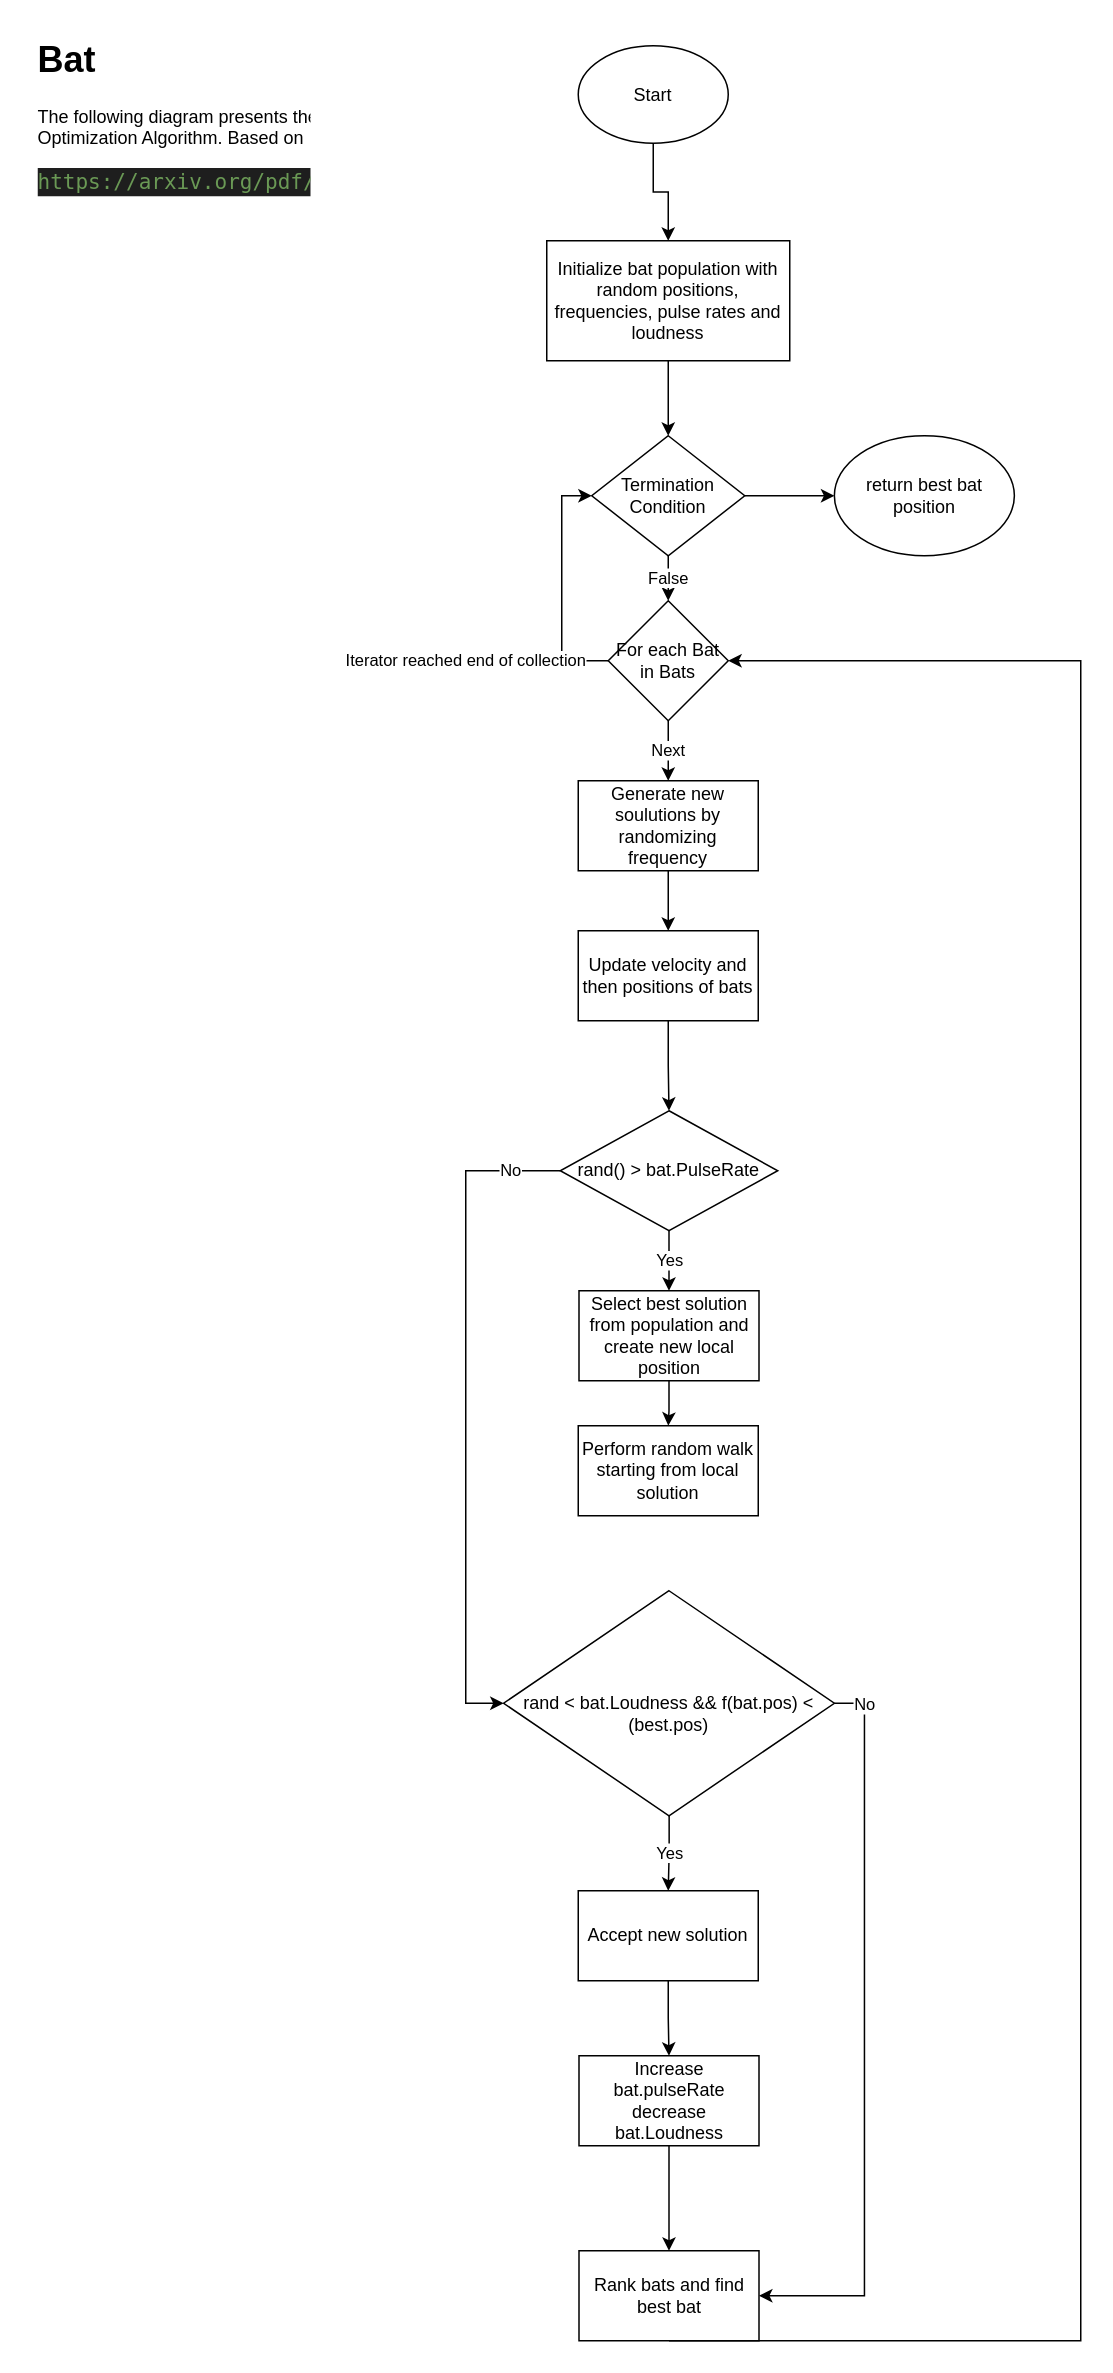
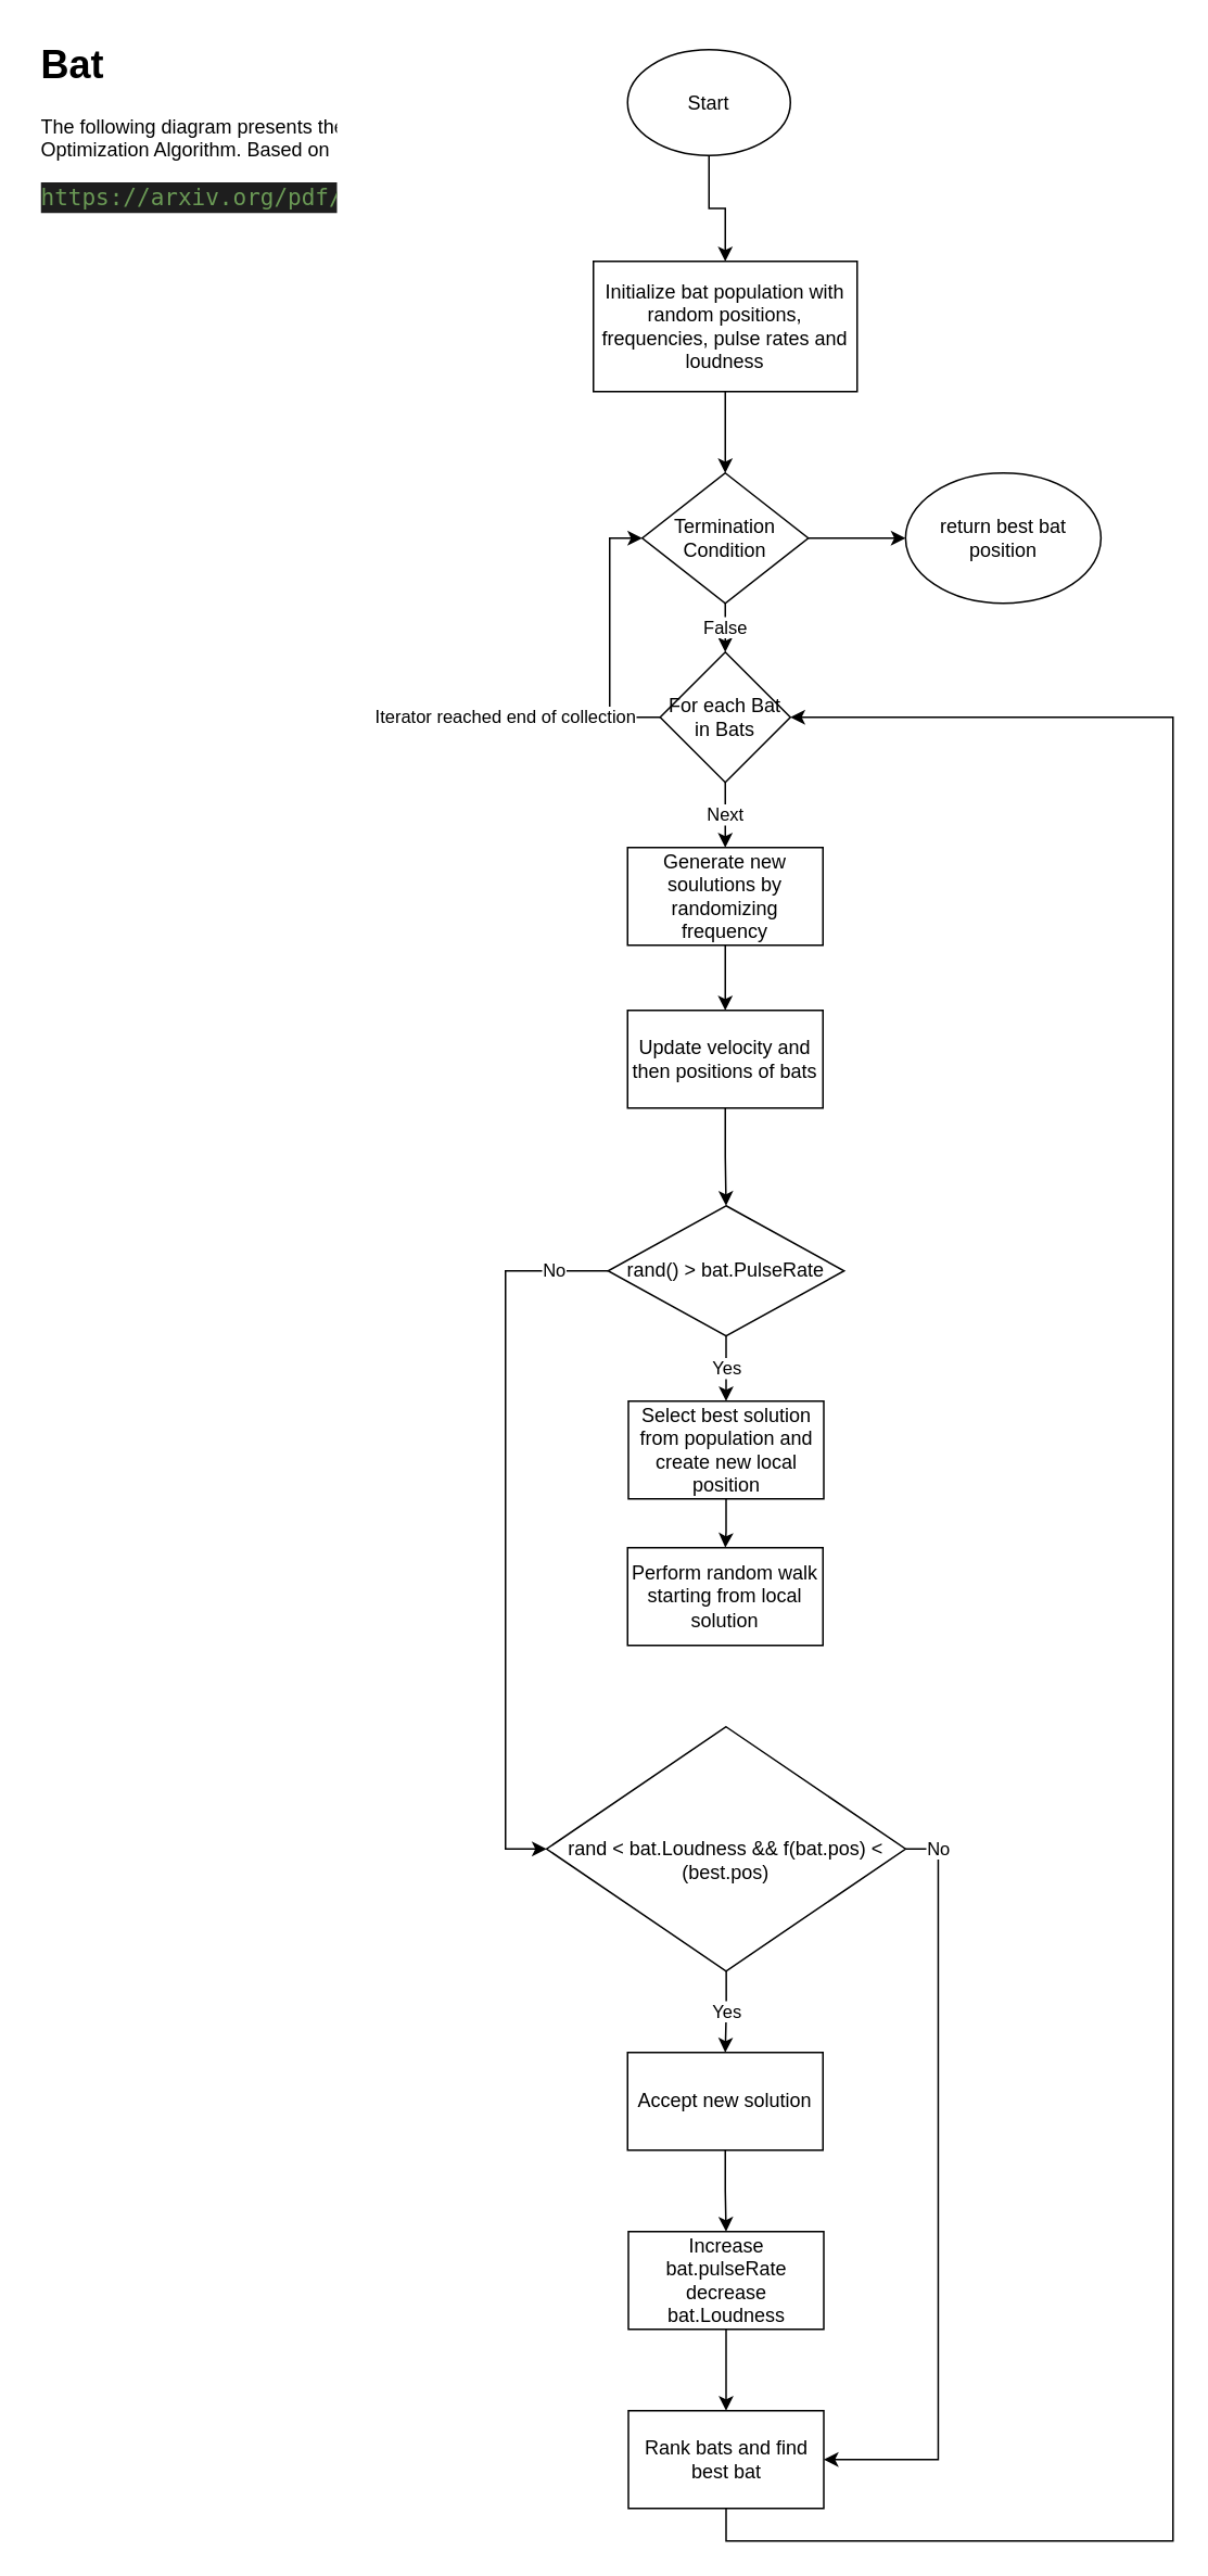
- <mxCell id="31" value="Rank bats and find best bat" style="rounded=0;whiteSpace=wrap;html=1;" vertex="1" parent="1"><mxGeometry x="385.5" y="1500" width="120" height="60" as="geometry" /></mxCell>
+ <mxCell id="31" value="Rank bats and find best bat" style="rounded=0;whiteSpace=wrap;html=1;" vertex="1" parent="1"><mxGeometry x="385.5" y="1480" width="120" height="60" as="geometry" /></mxCell>
